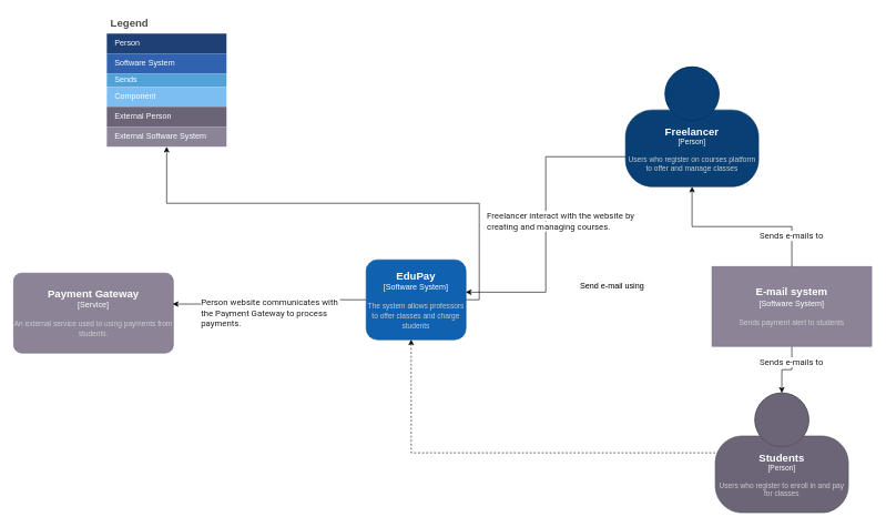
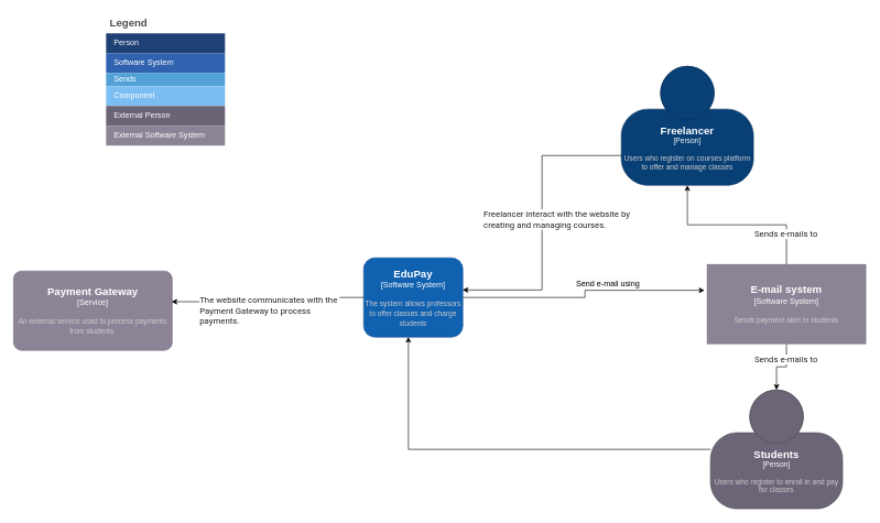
- <mxCell id="27" style="edgeStyle=orthogonalEdgeStyle;rounded=0;orthogonalLoop=1;jettySize=auto;html=1;exitX=1;exitY=0.5;exitDx=0;exitDy=0;exitPerimeter=0;" parent="1" source="2" target="18" edge="1"><mxGeometry relative="1" as="geometry" /></mxCell>
+ <mxCell id="27" style="edgeStyle=orthogonalEdgeStyle;rounded=0;orthogonalLoop=1;jettySize=auto;html=1;exitX=1;exitY=0.5;exitDx=0;exitDy=0;exitPerimeter=0;entryX=-0.017;entryY=0.326;entryDx=0;entryDy=0;entryPerimeter=0;" parent="1" source="2" target="5" edge="1"><mxGeometry relative="1" as="geometry" /></mxCell>
- <mxCell id="25" value="&lt;span style=&quot;color: rgb(32, 33, 36); font-family: Roboto, arial, sans-serif; font-size: 13px; font-style: normal; font-variant-ligatures: normal; font-variant-caps: normal; font-weight: 400; letter-spacing: normal; orphans: 2; text-align: left; text-indent: 0px; text-transform: none; widows: 2; word-spacing: 0px; -webkit-text-stroke-width: 0px; white-space: pre-wrap; background-color: rgb(255, 255, 255); text-decoration-thickness: initial; text-decoration-style: initial; text-decoration-color: initial; display: inline !important; float: none;&quot;&gt;Person website communicates with the Payment Gateway to process payments.&lt;/span&gt;" style="text;whiteSpace=wrap;html=1;" parent="1" vertex="1"><mxGeometry x="300" y="440" width="220" height="60" as="geometry" /></mxCell>
+ <mxCell id="25" value="&lt;span style=&quot;color: rgb(32, 33, 36); font-family: Roboto, arial, sans-serif; font-size: 13px; font-style: normal; font-variant-ligatures: normal; font-variant-caps: normal; font-weight: 400; letter-spacing: normal; orphans: 2; text-align: left; text-indent: 0px; text-transform: none; widows: 2; word-spacing: 0px; -webkit-text-stroke-width: 0px; white-space: pre-wrap; background-color: rgb(255, 255, 255); text-decoration-thickness: initial; text-decoration-style: initial; text-decoration-color: initial; display: inline !important; float: none;&quot;&gt;The website communicates with the Payment Gateway to process payments.&lt;/span&gt;" style="text;whiteSpace=wrap;html=1;" parent="1" vertex="1"><mxGeometry x="300" y="440" width="220" height="60" as="geometry" /></mxCell>
- <mxCell id="19" value="&lt;font style=&quot;font-size: 16px&quot;&gt;&lt;b&gt;Payment Gateway&lt;/b&gt;&lt;/font&gt;&lt;div&gt;[Service]&lt;/div&gt;&lt;br&gt;&lt;div&gt;&lt;font style=&quot;font-size: 11px&quot;&gt;&lt;font color=&quot;#cccccc&quot;&gt;An external service used to using payments from students.&lt;/font&gt;&lt;/div&gt;" style="rounded=1;whiteSpace=wrap;html=1;labelBackgroundColor=none;fillColor=#8C8496;fontColor=#ffffff;align=center;arcSize=10;strokeColor=#736782;metaEdit=1;resizable=0;points=[[0.25,0,0],[0.5,0,0],[0.75,0,0],[1,0.25,0],[1,0.5,0],[1,0.75,0],[0.75,1,0],[0.5,1,0],[0.25,1,0],[0,0.75,0],[0,0.5,0],[0,0.25,0]];" parent="1" vertex="1"><mxGeometry x="20" y="410" width="240" height="120" as="geometry" /></mxCell>
+ <mxCell id="19" value="&lt;font style=&quot;font-size: 16px&quot;&gt;&lt;b&gt;Payment Gateway&lt;/b&gt;&lt;/font&gt;&lt;div&gt;[Service]&lt;/div&gt;&lt;br&gt;&lt;div&gt;&lt;font style=&quot;font-size: 11px&quot;&gt;&lt;font color=&quot;#cccccc&quot;&gt;An external service used to process payments from students.&lt;/font&gt;&lt;/div&gt;" style="rounded=1;whiteSpace=wrap;html=1;labelBackgroundColor=none;fillColor=#8C8496;fontColor=#ffffff;align=center;arcSize=10;strokeColor=#736782;metaEdit=1;resizable=0;points=[[0.25,0,0],[0.5,0,0],[0.75,0,0],[1,0.25,0],[1,0.5,0],[1,0.75,0],[0.75,1,0],[0.5,1,0],[0.25,1,0],[0,0.75,0],[0,0.5,0],[0,0.25,0]];" parent="1" vertex="1"><mxGeometry x="20" y="410" width="240" height="120" as="geometry" /></mxCell>
- <mxCell id="26" style="edgeStyle=orthogonalEdgeStyle;rounded=0;orthogonalLoop=1;jettySize=auto;html=1;exitX=0;exitY=0.5;exitDx=0;exitDy=0;exitPerimeter=0;entryX=0.451;entryY=0.997;entryDx=0;entryDy=0;entryPerimeter=0;dashed=1;" parent="1" source="3" target="2" edge="1"><mxGeometry relative="1" as="geometry" /></mxCell>
+ <mxCell id="26" style="edgeStyle=orthogonalEdgeStyle;rounded=0;orthogonalLoop=1;jettySize=auto;html=1;exitX=0;exitY=0.5;exitDx=0;exitDy=0;exitPerimeter=0;entryX=0.451;entryY=0.997;entryDx=0;entryDy=0;entryPerimeter=0;" parent="1" source="3" target="2" edge="1"><mxGeometry relative="1" as="geometry" /></mxCell>
